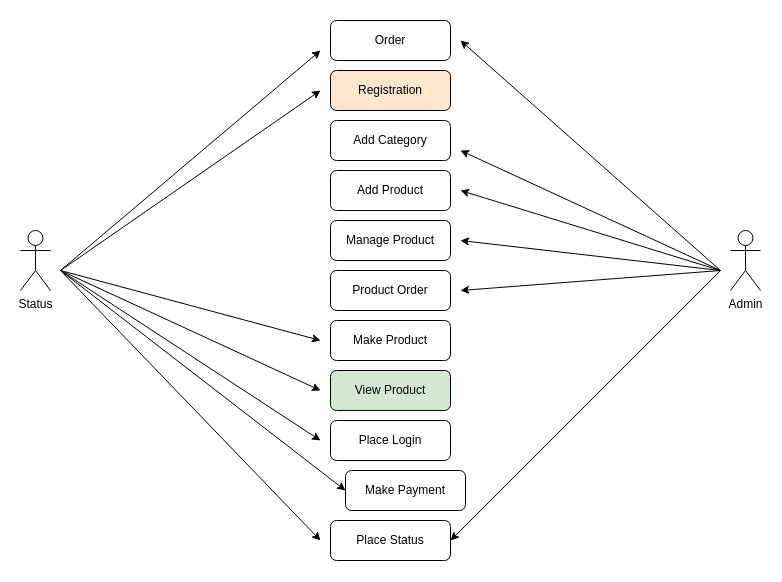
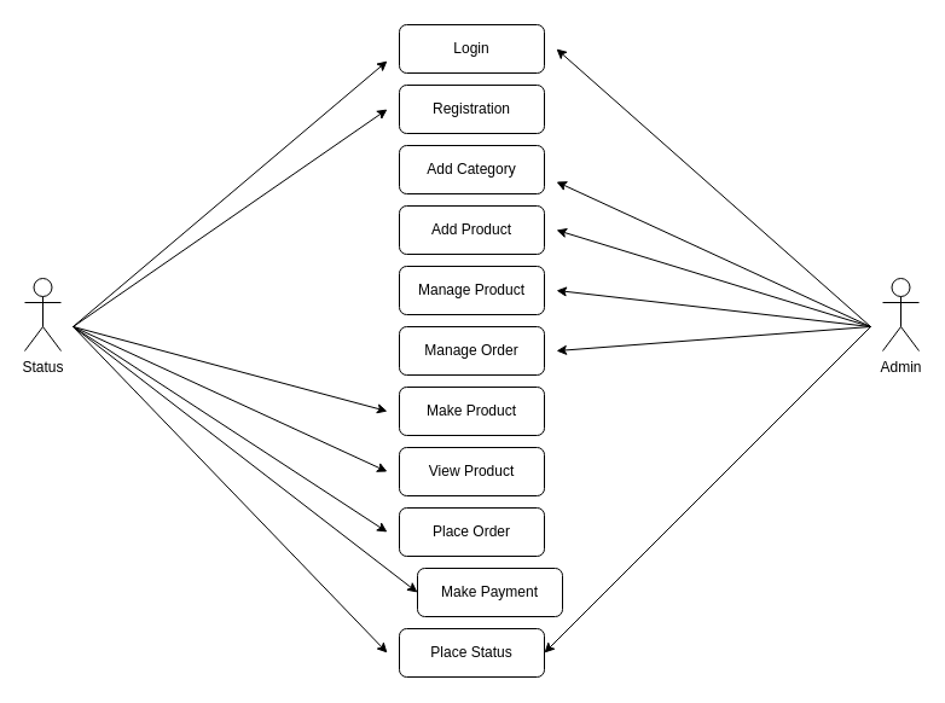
- <mxCell id="3" value="Order" style="rounded=1;whiteSpace=wrap;html=1;" vertex="1" parent="1"><mxGeometry x="330" y="20" width="120" height="40" as="geometry" /></mxCell>
+ <mxCell id="3" value="Login" style="rounded=1;whiteSpace=wrap;html=1;" vertex="1" parent="1"><mxGeometry x="330" y="20" width="120" height="40" as="geometry" /></mxCell>
- <mxCell id="6" value="Registration" style="rounded=1;whiteSpace=wrap;html=1;fillColor=#ffe6cc;" vertex="1" parent="1"><mxGeometry x="330" y="70" width="120" height="40" as="geometry" /></mxCell>
+ <mxCell id="6" value="Registration" style="rounded=1;whiteSpace=wrap;html=1;" vertex="1" parent="1"><mxGeometry x="330" y="70" width="120" height="40" as="geometry" /></mxCell>
- <mxCell id="7" value="Product Order" style="rounded=1;whiteSpace=wrap;html=1;" vertex="1" parent="1"><mxGeometry x="330" y="270" width="120" height="40" as="geometry" /></mxCell>
+ <mxCell id="7" value="Manage Order" style="rounded=1;whiteSpace=wrap;html=1;" vertex="1" parent="1"><mxGeometry x="330" y="270" width="120" height="40" as="geometry" /></mxCell>
- <mxCell id="10" value="View Product" style="rounded=1;whiteSpace=wrap;html=1;fillColor=#d5e8d4;" vertex="1" parent="1"><mxGeometry x="330" y="370" width="120" height="40" as="geometry" /></mxCell>
+ <mxCell id="10" value="View Product" style="rounded=1;whiteSpace=wrap;html=1;" vertex="1" parent="1"><mxGeometry x="330" y="370" width="120" height="40" as="geometry" /></mxCell>
- <mxCell id="11" value="Place Login" style="rounded=1;whiteSpace=wrap;html=1;" vertex="1" parent="1"><mxGeometry x="330" y="420" width="120" height="40" as="geometry" /></mxCell>
+ <mxCell id="11" value="Place Order" style="rounded=1;whiteSpace=wrap;html=1;" vertex="1" parent="1"><mxGeometry x="330" y="420" width="120" height="40" as="geometry" /></mxCell>
